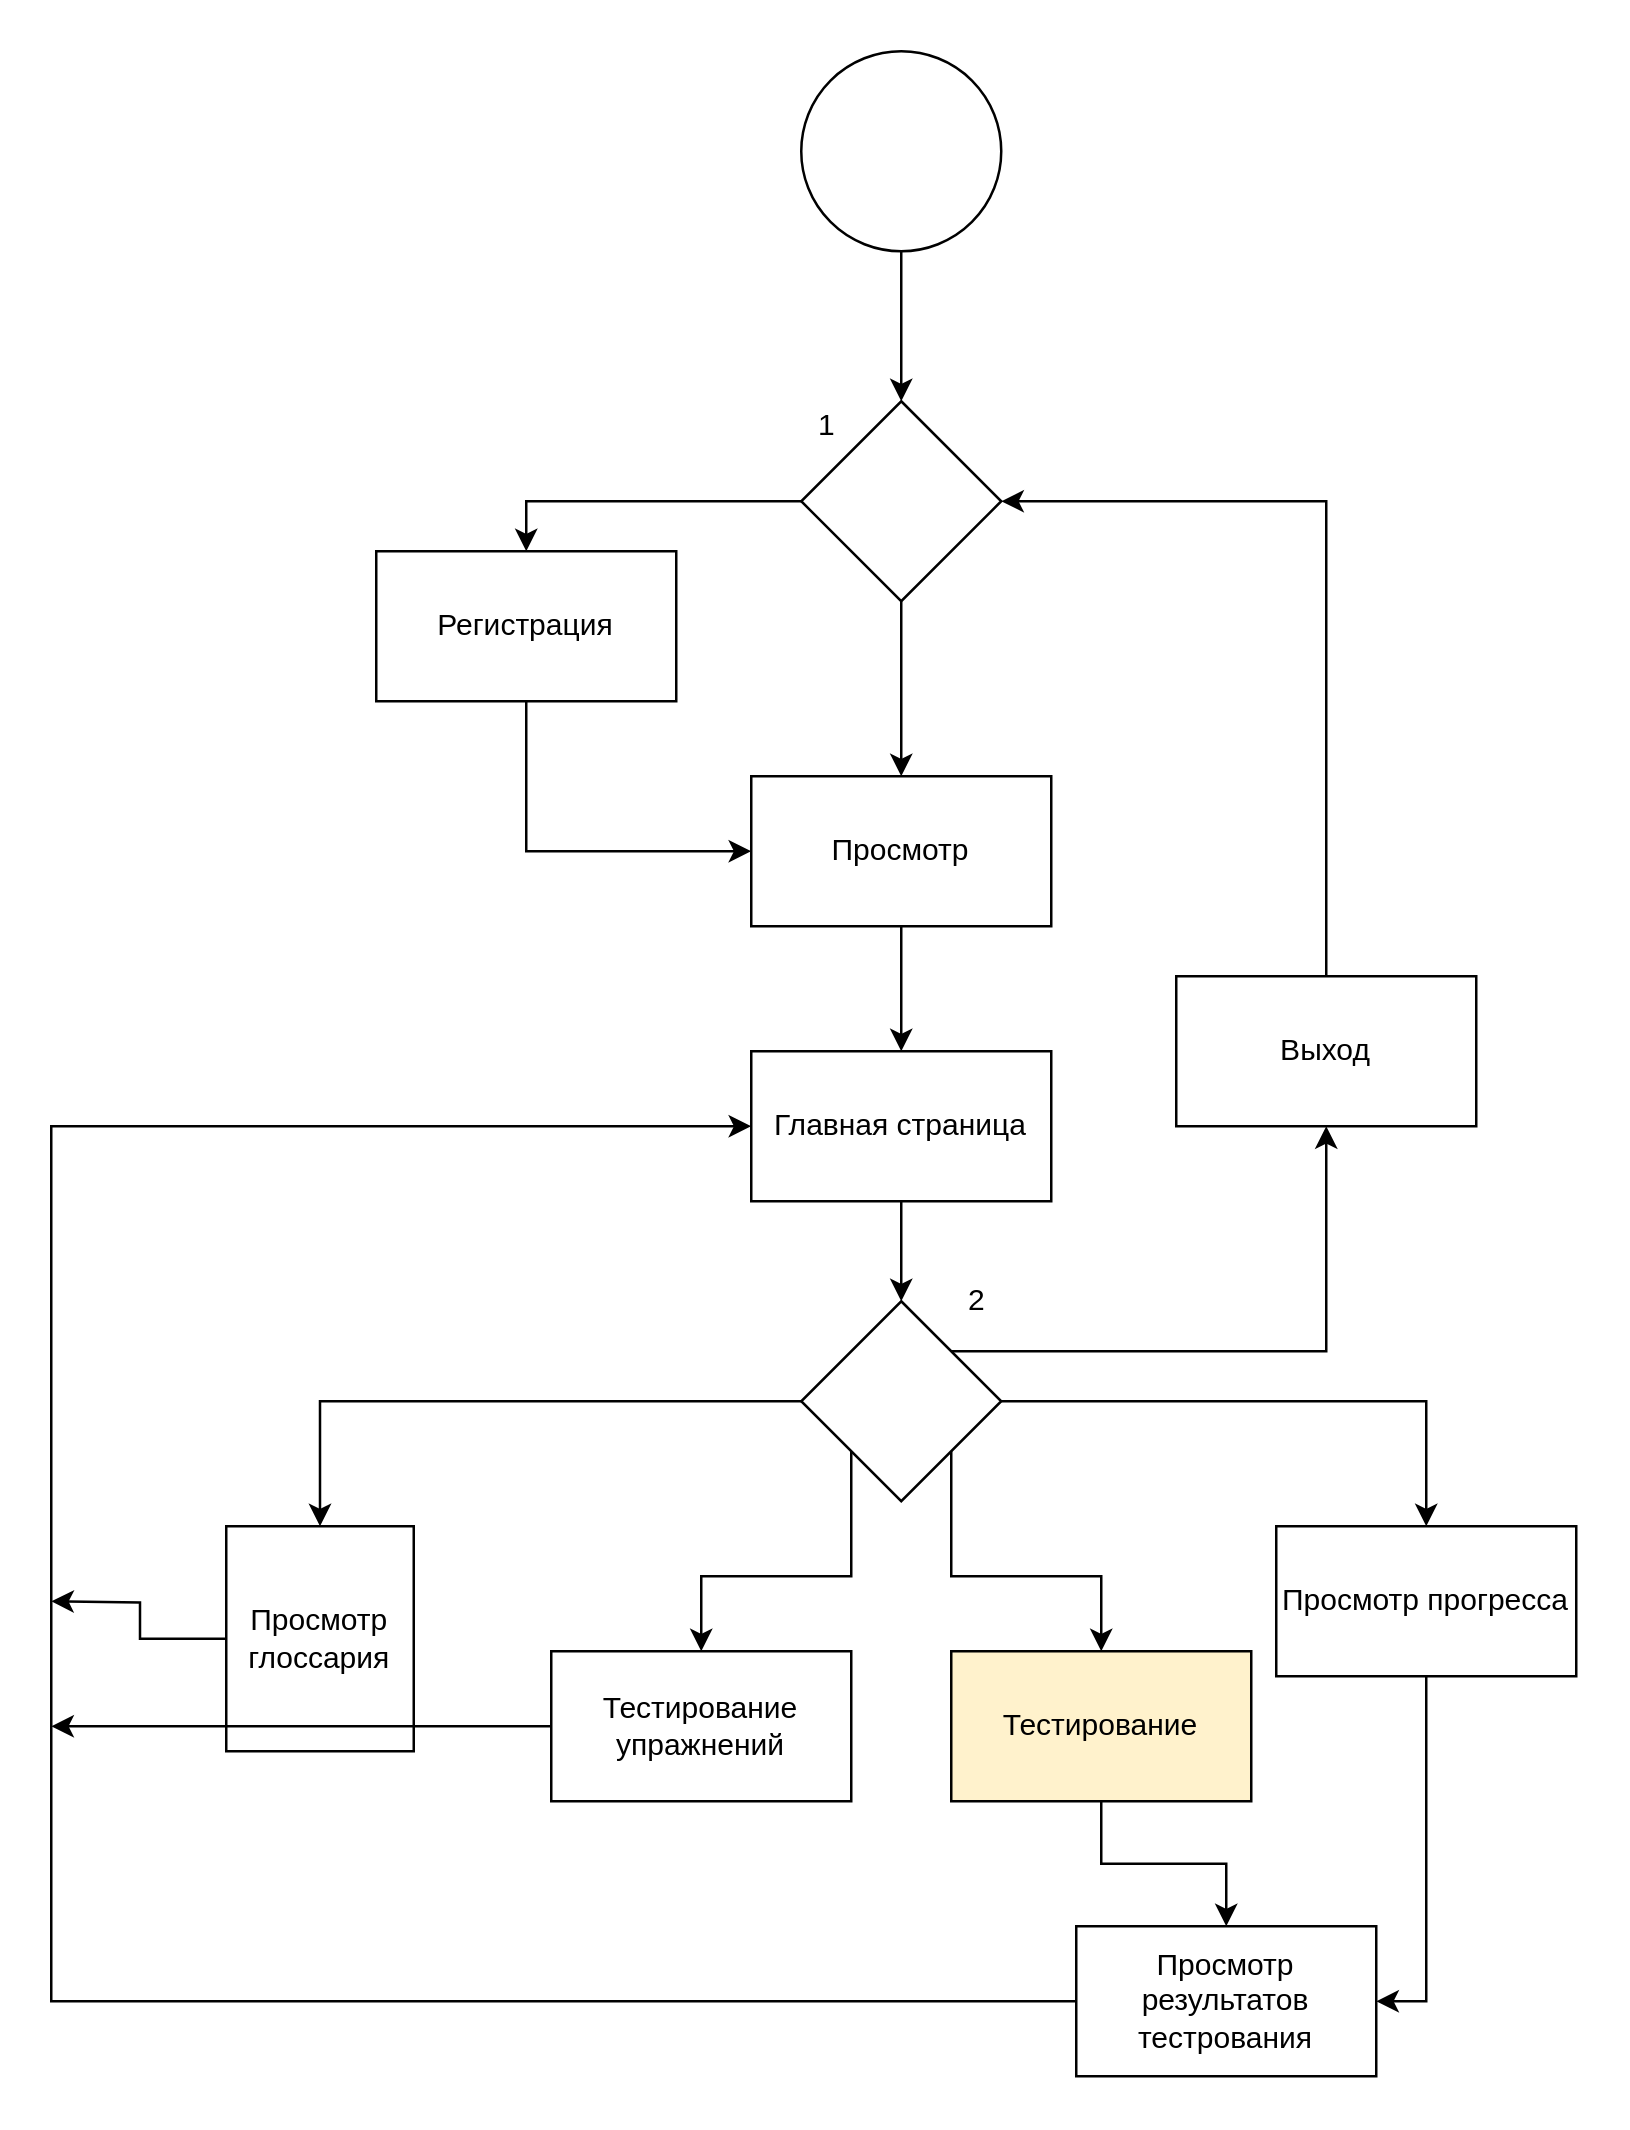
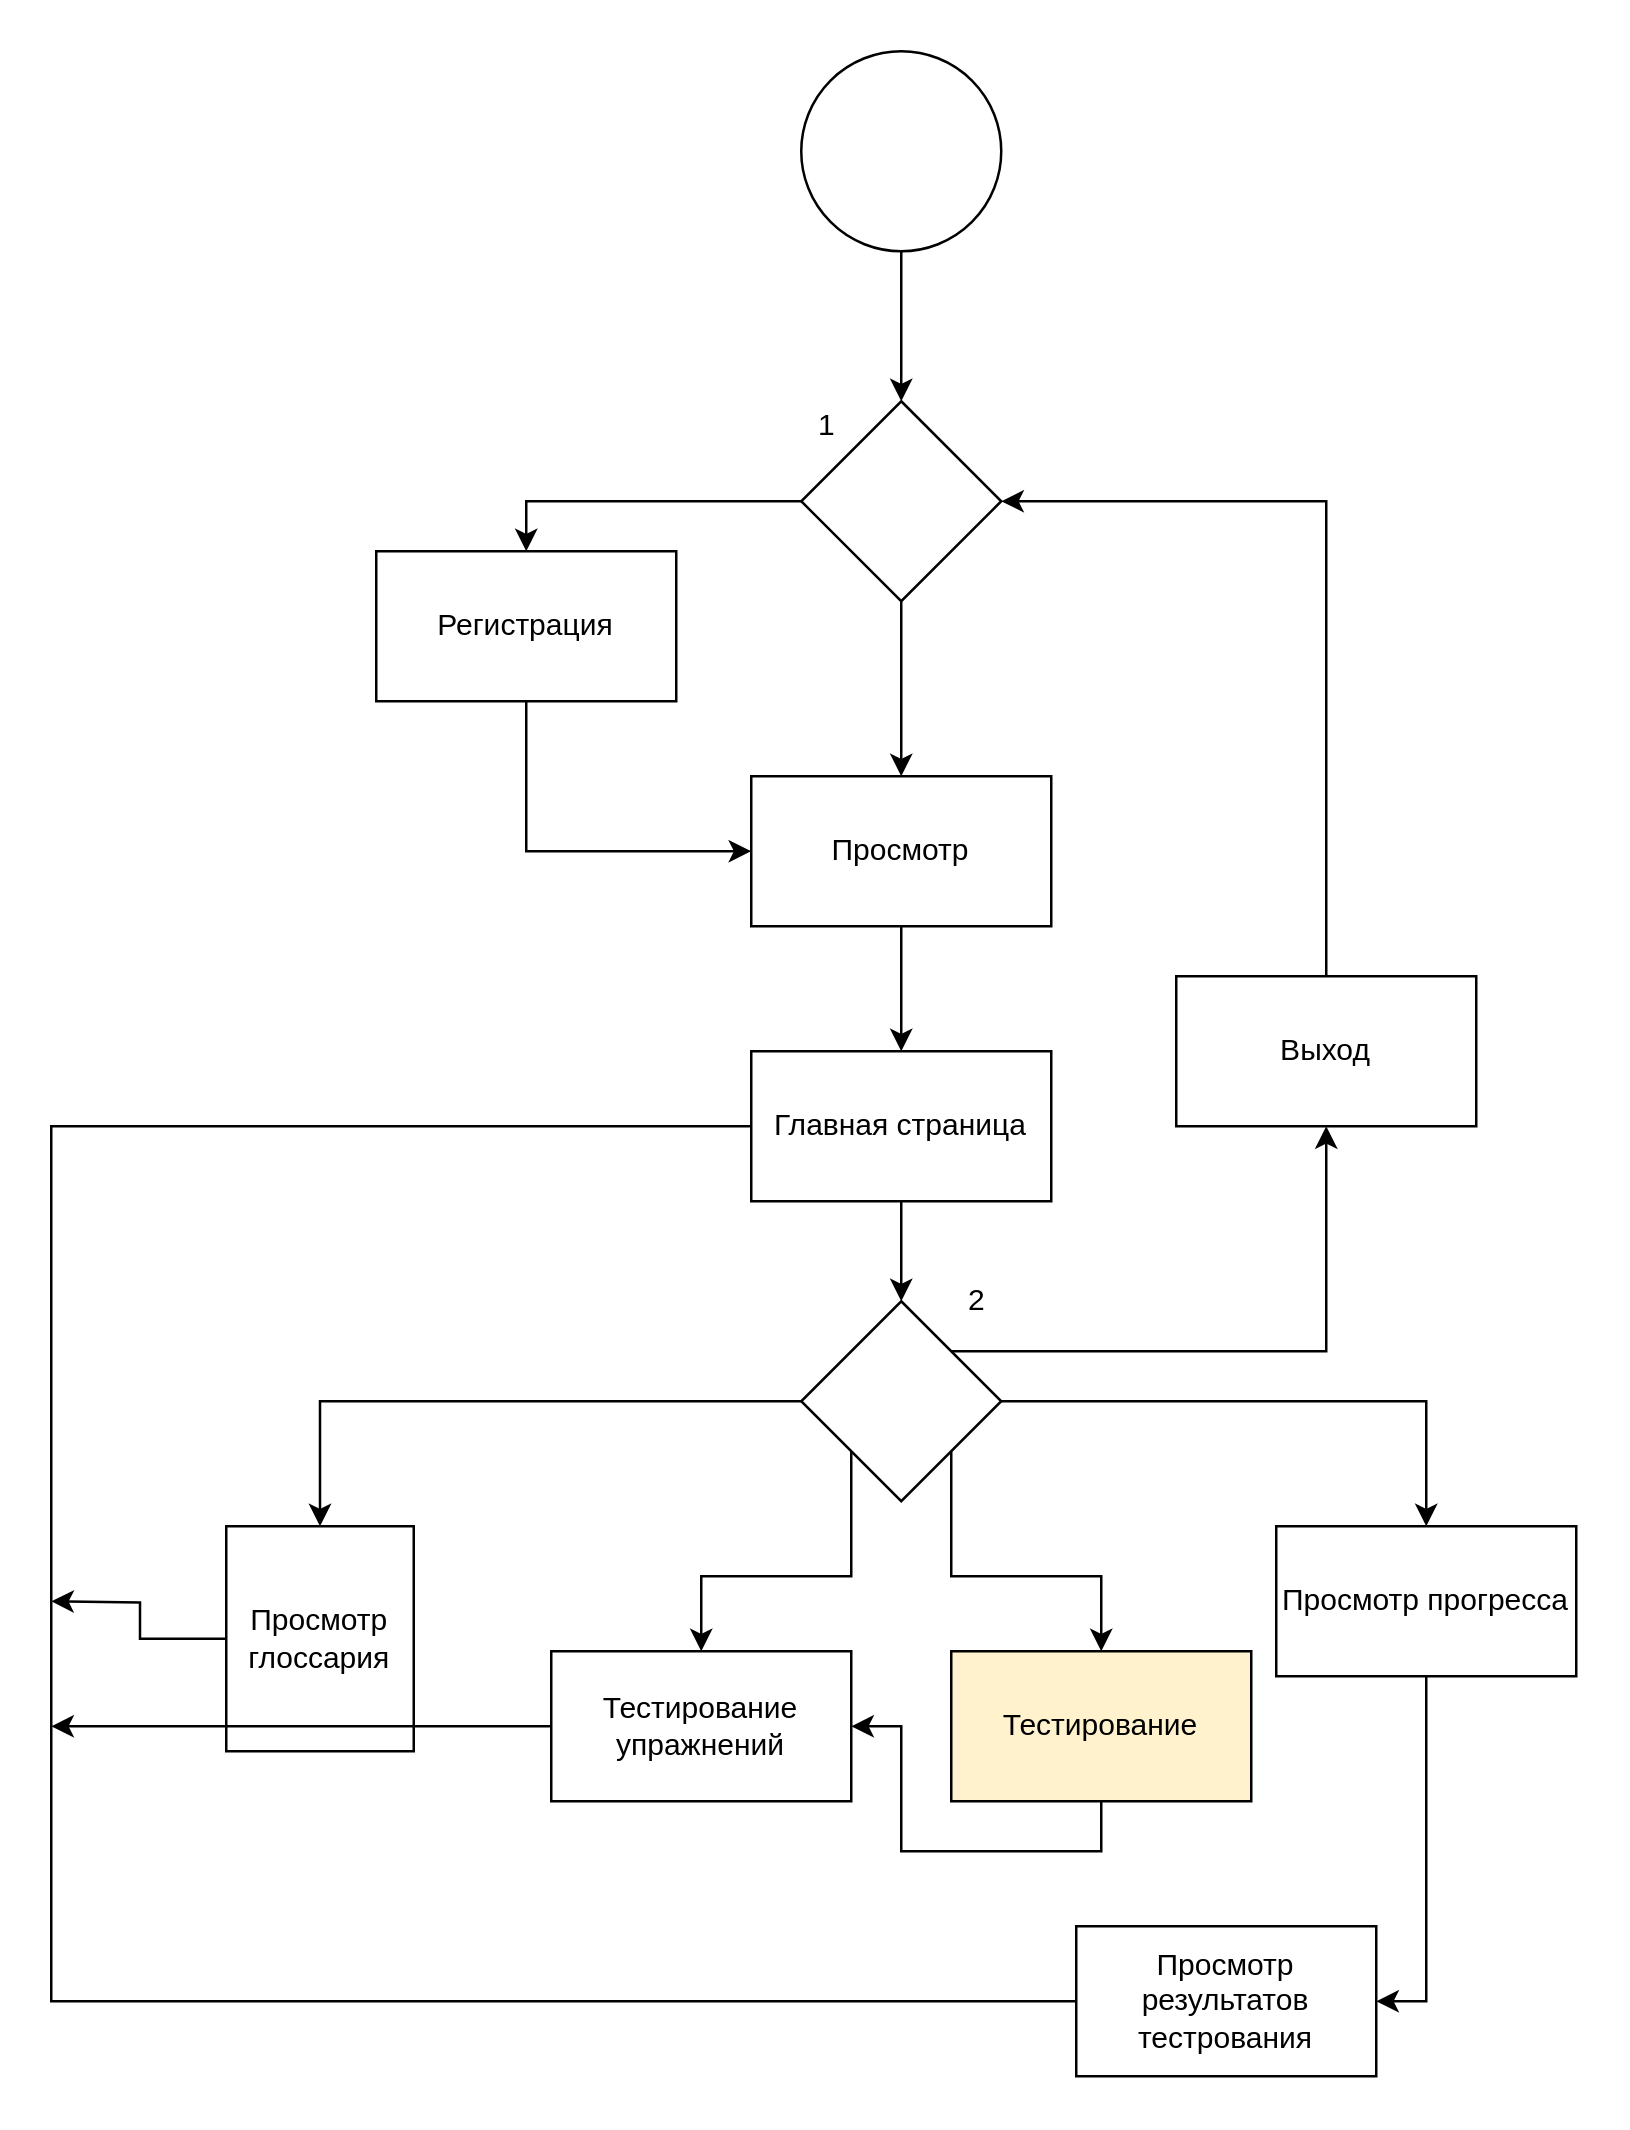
- <mxCell id="25" style="edgeStyle=orthogonalEdgeStyle;rounded=0;orthogonalLoop=1;jettySize=auto;html=1;entryX=0;entryY=0.5;entryDx=0;entryDy=0;" edge="1" parent="1" source="26" target="28"><mxGeometry relative="1" as="geometry"><Array as="points"><mxPoint x="20" y="800" /><mxPoint x="20" y="450" /></Array></mxGeometry></mxCell>
+ <mxCell id="25" style="edgeStyle=orthogonalEdgeStyle;rounded=0;orthogonalLoop=1;jettySize=auto;html=1;entryX=0;entryY=0.5;entryDx=0;entryDy=0;endArrow=none;" edge="1" parent="1" source="26" target="28"><mxGeometry relative="1" as="geometry"><Array as="points"><mxPoint x="20" y="800" /><mxPoint x="20" y="450" /></Array></mxGeometry></mxCell>
- <mxCell id="21" style="edgeStyle=orthogonalEdgeStyle;rounded=0;orthogonalLoop=1;jettySize=auto;html=1;exitX=0.5;exitY=1;exitDx=0;exitDy=0;entryX=0.5;entryY=0;entryDx=0;entryDy=0;" edge="1" parent="1" source="22" target="26"><mxGeometry relative="1" as="geometry" /></mxCell>
+ <mxCell id="21" style="edgeStyle=orthogonalEdgeStyle;rounded=0;orthogonalLoop=1;jettySize=auto;html=1;exitX=0.5;exitY=1;exitDx=0;exitDy=0;" edge="1" parent="1" source="22" target="20"><mxGeometry relative="1" as="geometry" /></mxCell>
